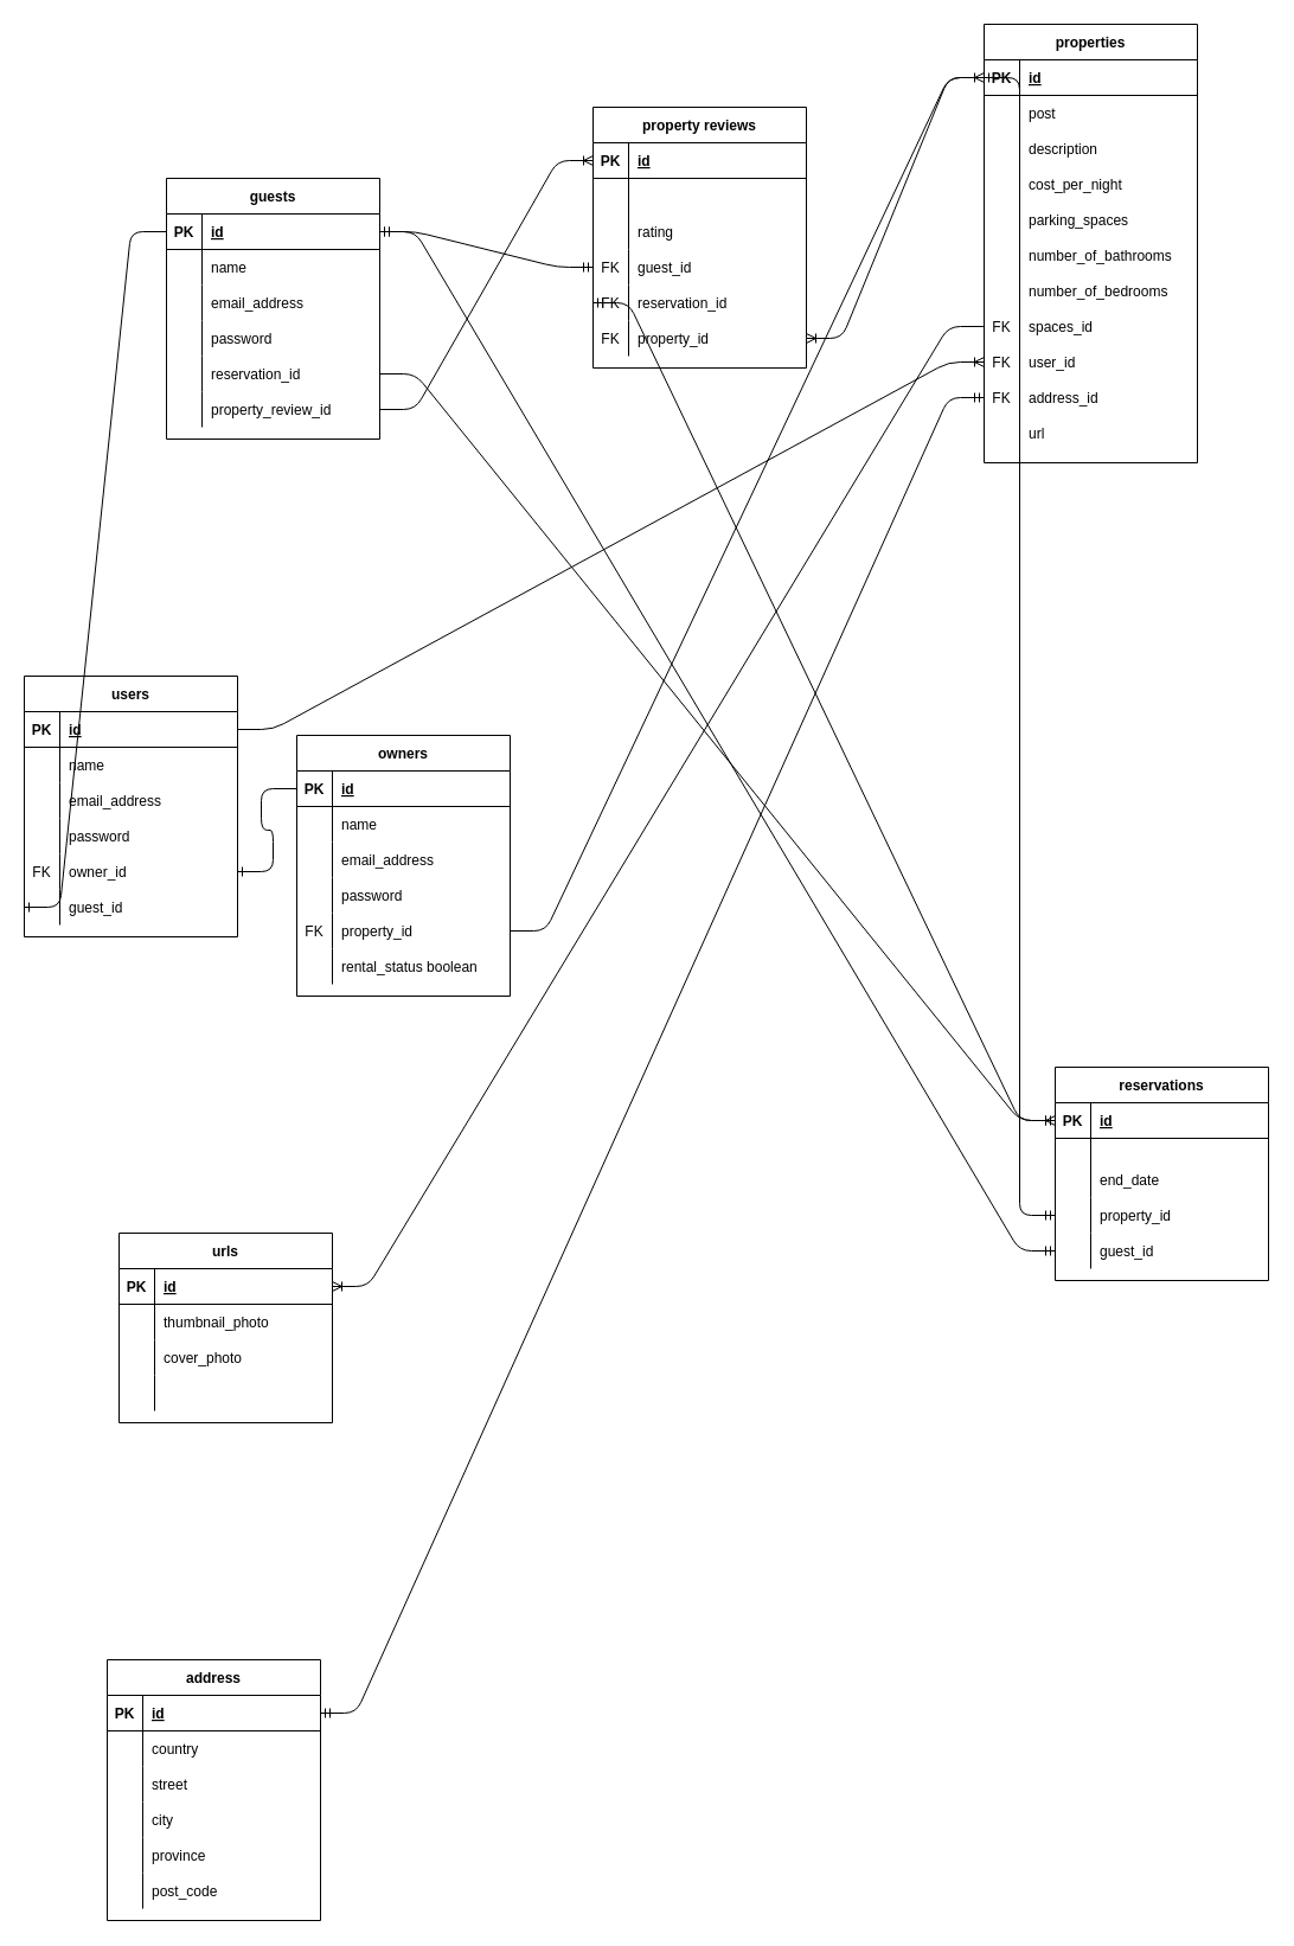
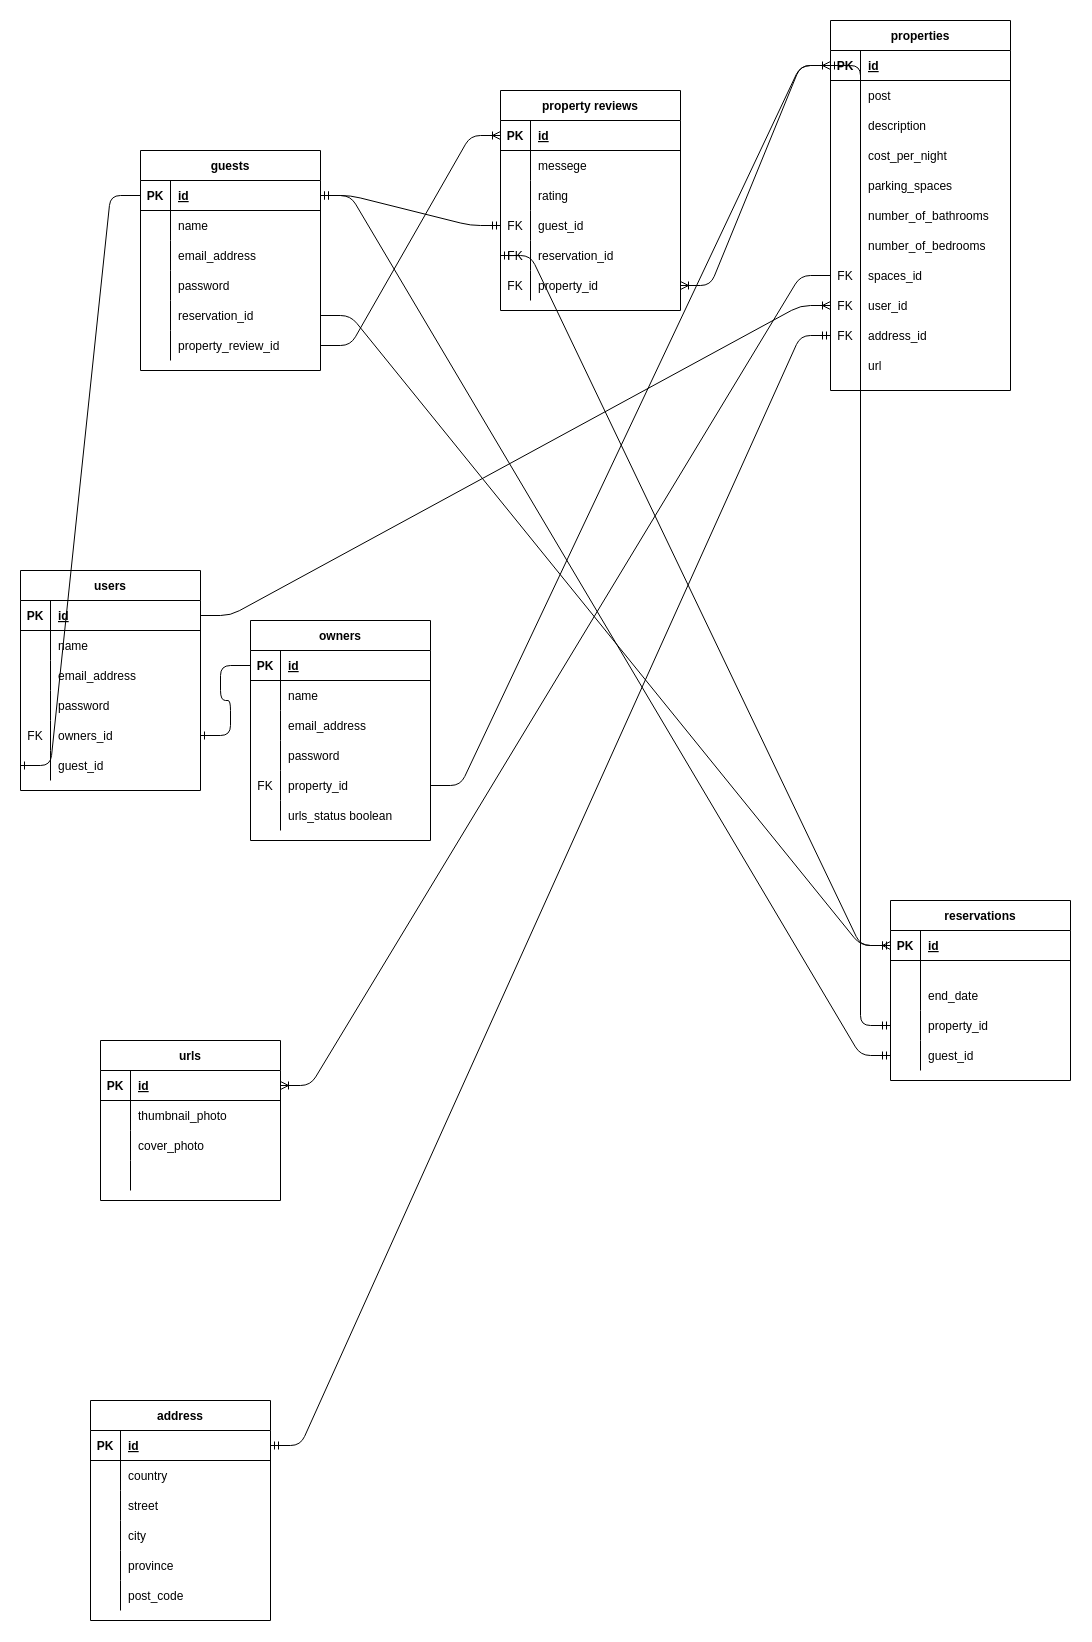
+ <mxCell id="61" value="messege" style="shape=partialRectangle;connectable=0;fillColor=none;top=0;left=0;bottom=0;right=0;align=left;spacingLeft=6;overflow=hidden;" vertex="1" parent="59"><mxGeometry x="30" width="150" height="30" as="geometry" /></mxCell>
- <mxCell id="51" value="owner_id" style="shape=partialRectangle;connectable=0;fillColor=none;top=0;left=0;bottom=0;right=0;align=left;spacingLeft=6;overflow=hidden;" vertex="1" parent="49"><mxGeometry x="30" width="150" height="30" as="geometry" /></mxCell>
+ <mxCell id="51" value="owners_id" style="shape=partialRectangle;connectable=0;fillColor=none;top=0;left=0;bottom=0;right=0;align=left;spacingLeft=6;overflow=hidden;" vertex="1" parent="49"><mxGeometry x="30" width="150" height="30" as="geometry" /></mxCell>
- <mxCell id="143" value="rental_status boolean" style="shape=partialRectangle;connectable=0;fillColor=none;top=0;left=0;bottom=0;right=0;align=left;spacingLeft=6;overflow=hidden;" vertex="1" parent="141"><mxGeometry x="30" width="150" height="30" as="geometry" /></mxCell>
+ <mxCell id="143" value="urls_status boolean" style="shape=partialRectangle;connectable=0;fillColor=none;top=0;left=0;bottom=0;right=0;align=left;spacingLeft=6;overflow=hidden;" vertex="1" parent="141"><mxGeometry x="30" width="150" height="30" as="geometry" /></mxCell>
